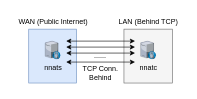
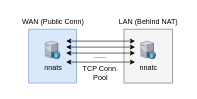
- <mxCell id="7" value="WAN (Public Internet)" style="text;html=1;align=center;verticalAlign=middle;resizable=0;points=[];autosize=1;strokeColor=none;fillColor=none;" vertex="1" parent="1"><mxGeometry x="20" y="20.5" width="135" height="30" as="geometry" /></mxCell>
+ <mxCell id="7" value="WAN (Public Conn)" style="text;html=1;align=center;verticalAlign=middle;resizable=0;points=[];autosize=1;strokeColor=none;fillColor=none;" vertex="1" parent="1"><mxGeometry x="20" y="20.5" width="135" height="30" as="geometry" /></mxCell>
- <mxCell id="6" value="LAN (Behind TCP)" style="text;html=1;align=center;verticalAlign=middle;resizable=0;points=[];autosize=1;strokeColor=none;fillColor=none;" vertex="1" parent="1"><mxGeometry x="187" y="20.5" width="120" height="30" as="geometry" /></mxCell>
+ <mxCell id="6" value="LAN (Behind NAT)" style="text;html=1;align=center;verticalAlign=middle;resizable=0;points=[];autosize=1;strokeColor=none;fillColor=none;" vertex="1" parent="1"><mxGeometry x="187" y="20.5" width="120" height="30" as="geometry" /></mxCell>
- <mxCell id="13" value="TCP Conn.&lt;br&gt;Behind" style="text;html=1;align=center;verticalAlign=middle;resizable=0;points=[];autosize=1;strokeColor=none;fillColor=none;" vertex="1" parent="1"><mxGeometry x="126.5" y="98" width="80" height="45" as="geometry" /></mxCell>
+ <mxCell id="13" value="TCP Conn.&lt;br&gt;Pool" style="text;html=1;align=center;verticalAlign=middle;resizable=0;points=[];autosize=1;strokeColor=none;fillColor=none;" vertex="1" parent="1"><mxGeometry x="126.5" y="98" width="80" height="45" as="geometry" /></mxCell>
